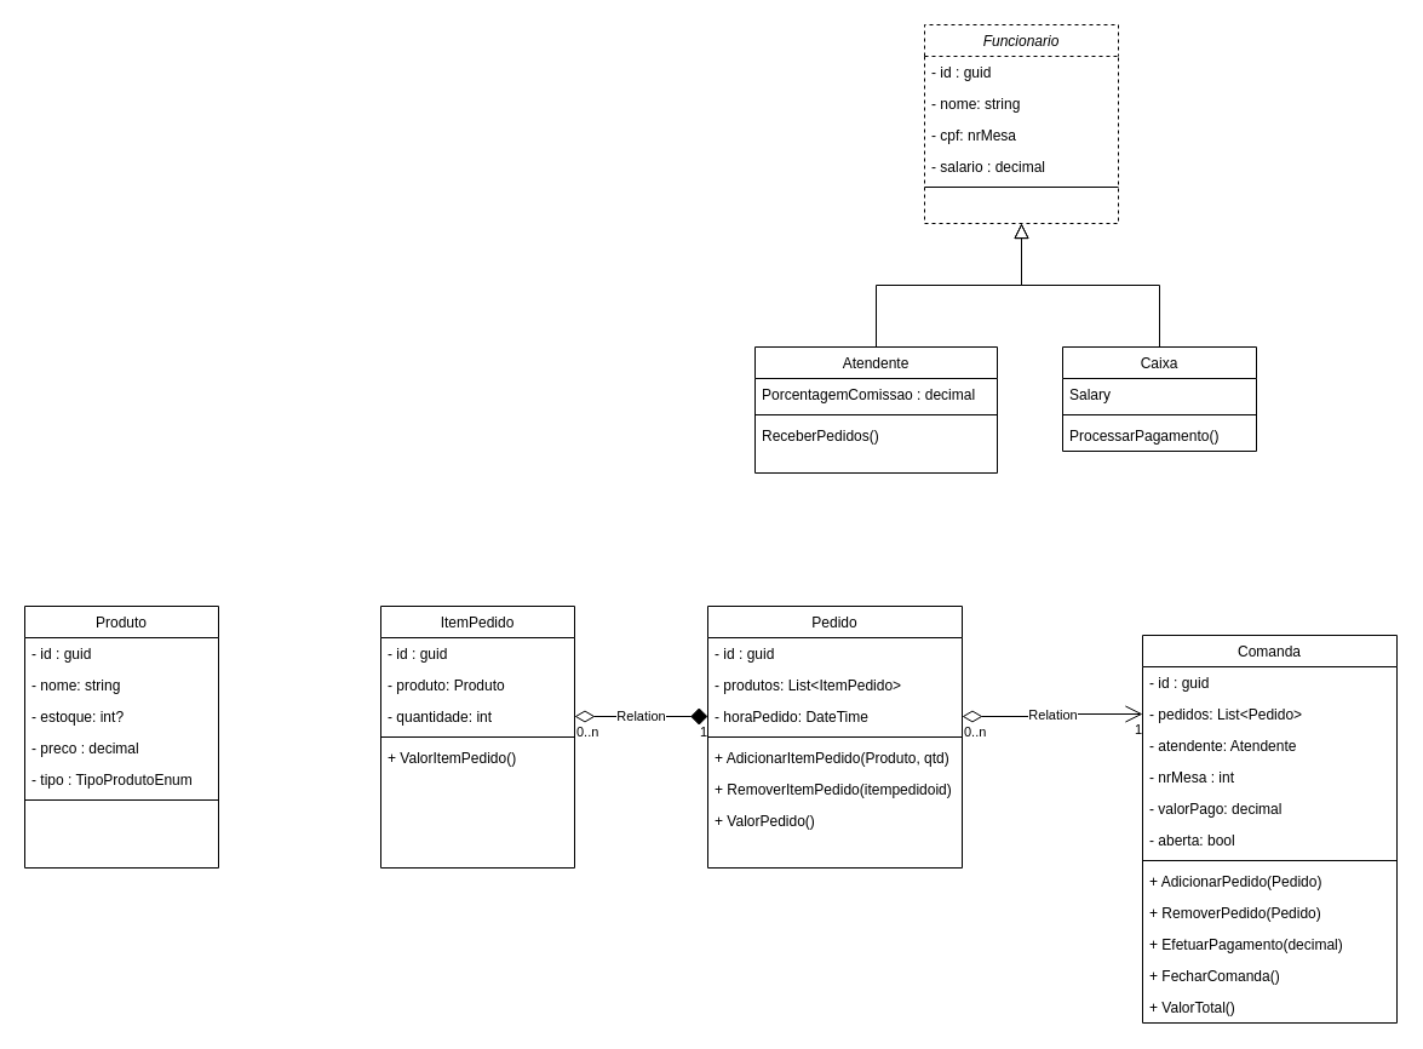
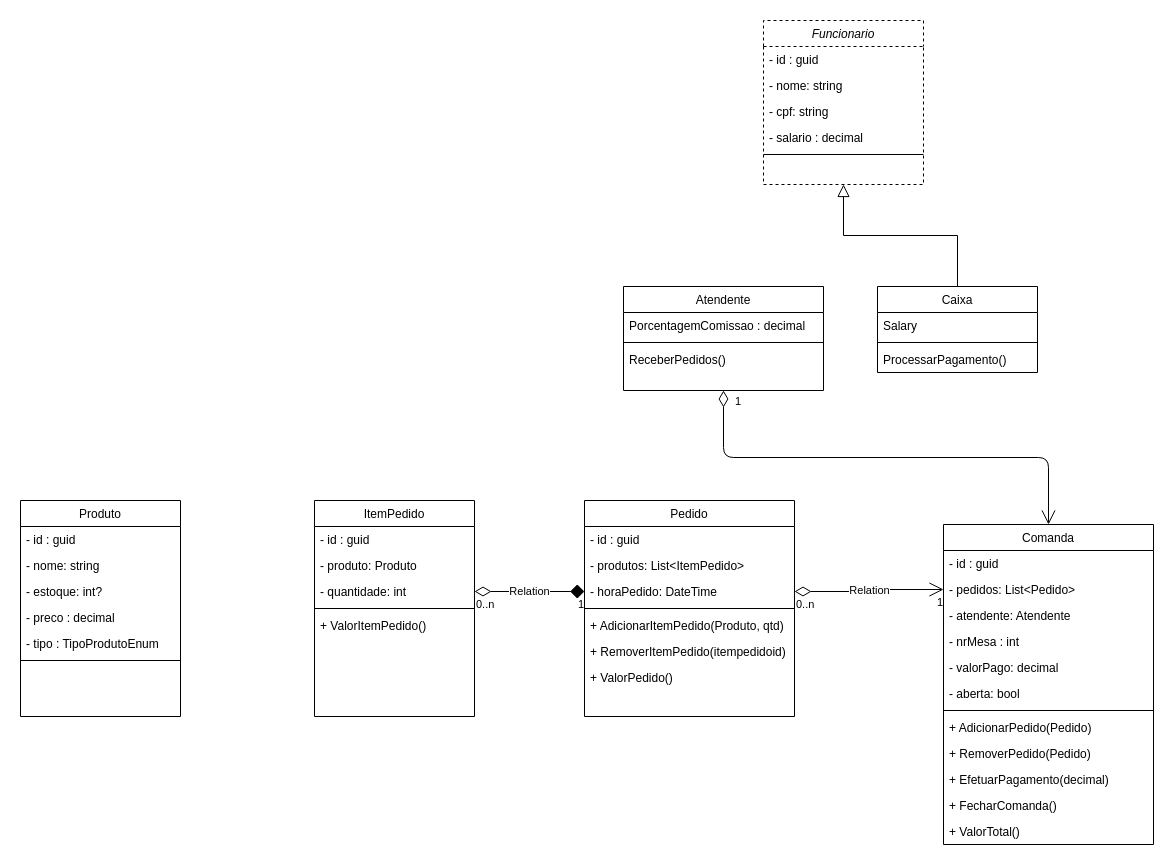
- <mxCell id="5" value="- cpf: nrMesa" style="text;align=left;verticalAlign=top;spacingLeft=4;spacingRight=4;overflow=hidden;rotatable=0;points=[[0,0.5],[1,0.5]];portConstraint=eastwest;rounded=0;shadow=0;html=0;" parent="2" vertex="1"><mxGeometry y="78" width="160" height="26" as="geometry" /></mxCell>
+ <mxCell id="5" value="- cpf: string" style="text;align=left;verticalAlign=top;spacingLeft=4;spacingRight=4;overflow=hidden;rotatable=0;points=[[0,0.5],[1,0.5]];portConstraint=eastwest;rounded=0;shadow=0;html=0;" parent="2" vertex="1"><mxGeometry y="78" width="160" height="26" as="geometry" /></mxCell>
- <mxCell id="12" value="" style="endArrow=block;endSize=10;endFill=0;shadow=0;strokeWidth=1;rounded=0;edgeStyle=elbowEdgeStyle;elbow=vertical;" parent="1" source="8" target="2" edge="1"><mxGeometry width="160" relative="1" as="geometry"><mxPoint x="743" y="129" as="sourcePoint" /><mxPoint x="743" y="129" as="targetPoint" /></mxGeometry></mxCell>
+ <mxCell id="58" value="1" style="endArrow=open;html=1;endSize=12;startArrow=diamondThin;startSize=14;startFill=0;edgeStyle=orthogonalEdgeStyle;align=left;verticalAlign=bottom;exitX=0.5;exitY=1;exitDx=0;exitDy=0;entryX=0.5;entryY=0;entryDx=0;entryDy=0;" edge="1" parent="1" source="8" target="42"><mxGeometry x="-0.913" y="10" relative="1" as="geometry"><mxPoint x="190" y="601" as="sourcePoint" /><mxPoint x="324" y="601" as="targetPoint" /><mxPoint as="offset" /></mxGeometry></mxCell>
